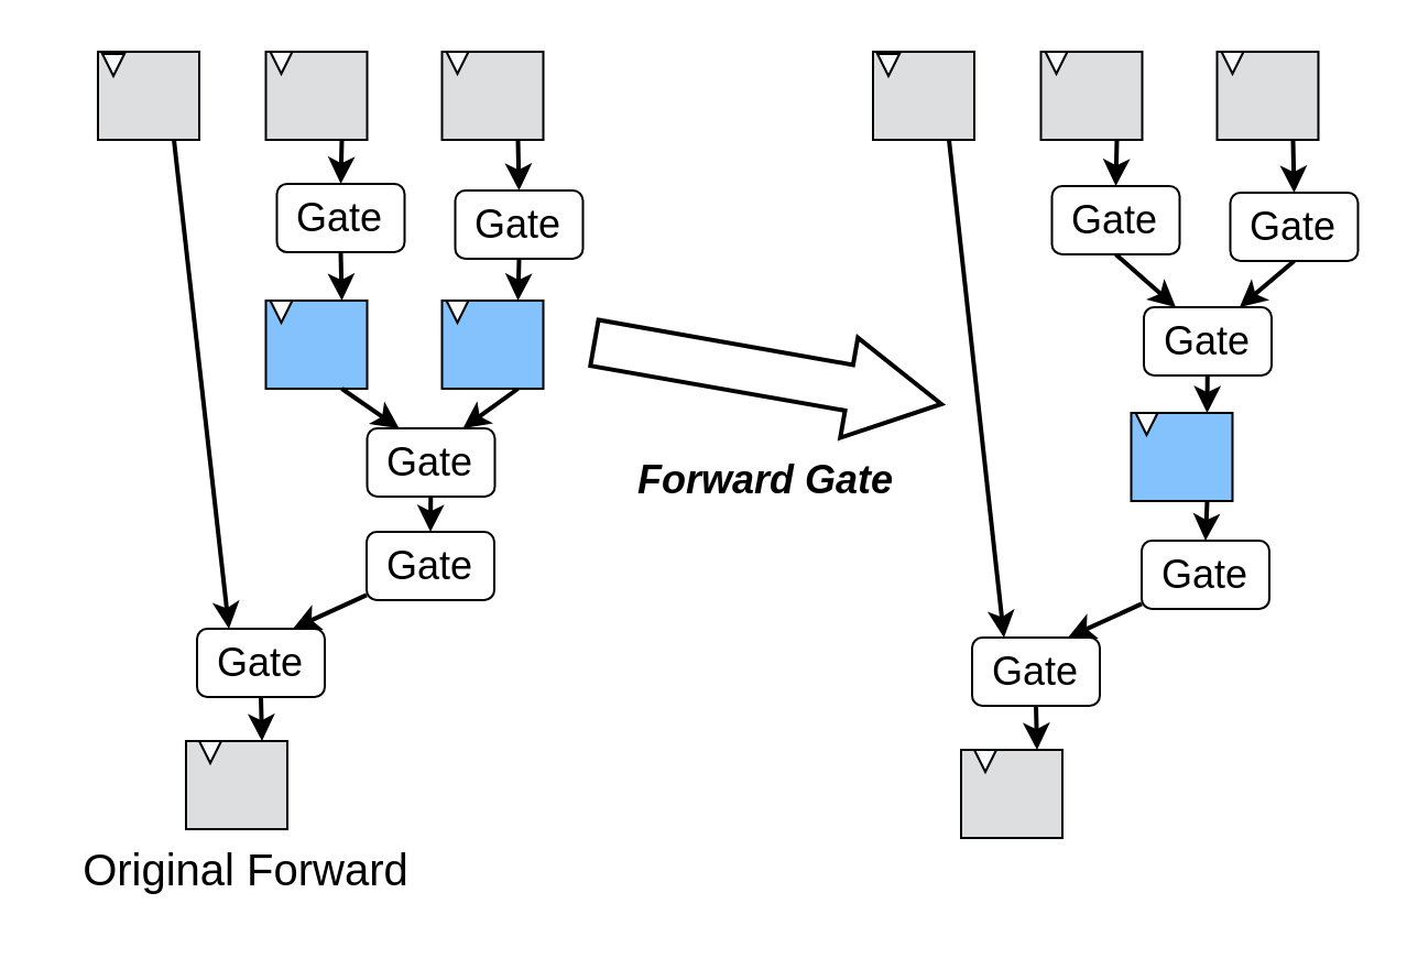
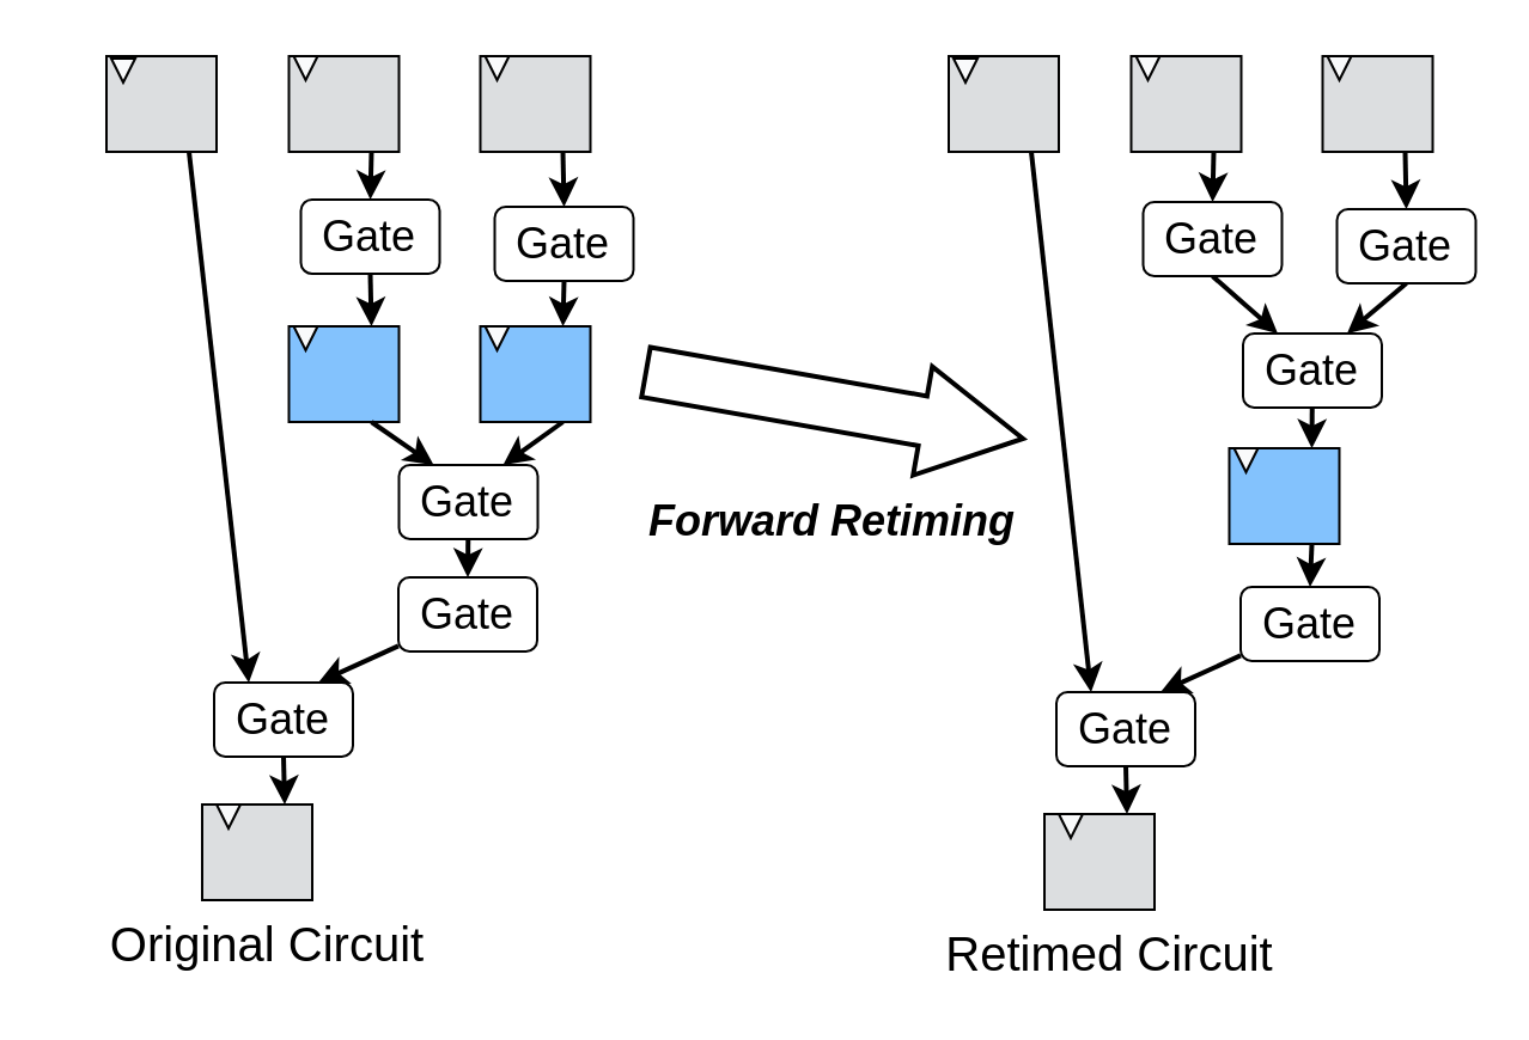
- <mxCell id="15" value="&lt;font style=&quot;font-size: 18px;&quot; face=&quot;Helvetica&quot;&gt;&lt;b style=&quot;&quot;&gt;&lt;i&gt;Forward Gate&lt;/i&gt;&lt;/b&gt;&lt;/font&gt;" style="text;html=1;align=center;verticalAlign=middle;whiteSpace=wrap;rounded=0;" vertex="1" parent="1"><mxGeometry x="256" y="203" width="183" height="30" as="geometry" /></mxCell>
+ <mxCell id="15" value="&lt;font style=&quot;font-size: 18px;&quot; face=&quot;Helvetica&quot;&gt;&lt;b style=&quot;&quot;&gt;&lt;i&gt;Forward Retiming&lt;/i&gt;&lt;/b&gt;&lt;/font&gt;" style="text;html=1;align=center;verticalAlign=middle;whiteSpace=wrap;rounded=0;" vertex="1" parent="1"><mxGeometry x="256" y="203" width="183" height="30" as="geometry" /></mxCell>
- <mxCell id="16" value="&lt;font style=&quot;font-size: 20px;&quot; face=&quot;Helvetica&quot;&gt;Original Forward&lt;/font&gt;" style="text;html=1;align=center;verticalAlign=middle;whiteSpace=wrap;rounded=0;" vertex="1" parent="1"><mxGeometry x="20" y="379" width="183" height="30" as="geometry" /></mxCell>
+ <mxCell id="16" value="&lt;font style=&quot;font-size: 20px;&quot; face=&quot;Helvetica&quot;&gt;Original Circuit&lt;/font&gt;" style="text;html=1;align=center;verticalAlign=middle;whiteSpace=wrap;rounded=0;" vertex="1" parent="1"><mxGeometry x="20" y="379" width="183" height="30" as="geometry" /></mxCell>
+ <mxCell id="40" value="&lt;span style=&quot;font-size: 20px;&quot;&gt;Retimed Circuit&lt;/span&gt;" style="text;html=1;align=center;verticalAlign=middle;whiteSpace=wrap;rounded=0;" vertex="1" parent="1"><mxGeometry x="372" y="383" width="183" height="30" as="geometry" /></mxCell>
